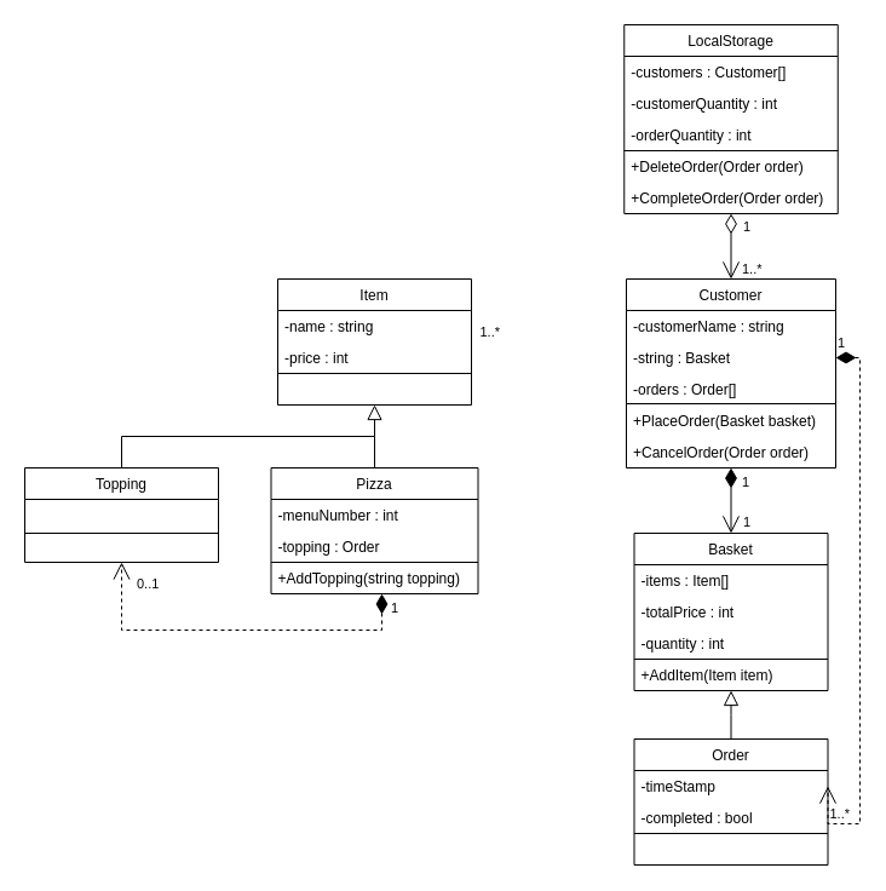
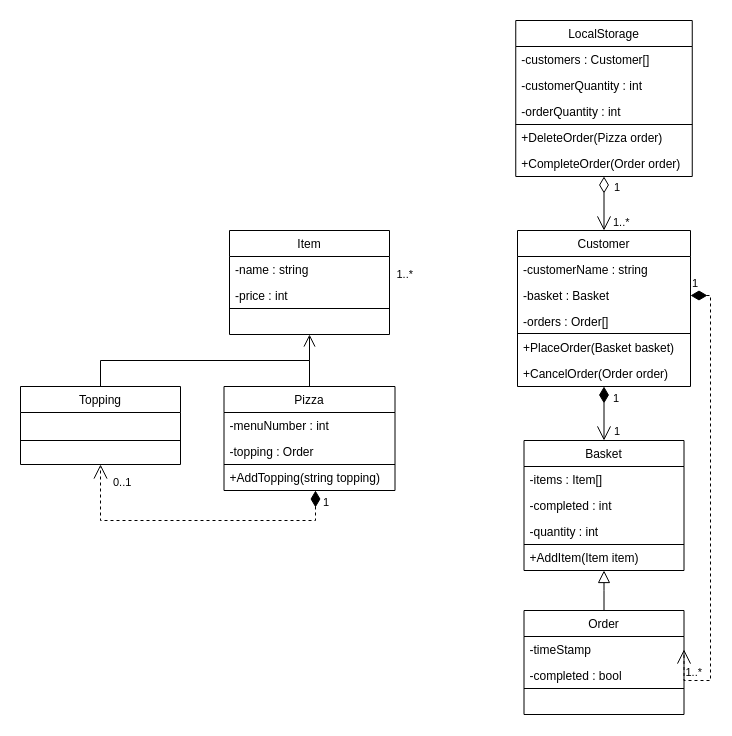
- <mxCell id="24" value="+DeleteOrder(Order order)" style="text;align=left;verticalAlign=top;spacingLeft=4;spacingRight=4;overflow=hidden;rotatable=0;points=[[0,0.5],[1,0.5]];portConstraint=eastwest;rounded=0;shadow=0;html=0;" vertex="1" parent="19"><mxGeometry y="104" width="176.5" height="26" as="geometry" /></mxCell>
+ <mxCell id="24" value="+DeleteOrder(Pizza order)" style="text;align=left;verticalAlign=top;spacingLeft=4;spacingRight=4;overflow=hidden;rotatable=0;points=[[0,0.5],[1,0.5]];portConstraint=eastwest;rounded=0;shadow=0;html=0;" vertex="1" parent="19"><mxGeometry y="104" width="176.5" height="26" as="geometry" /></mxCell>
- <mxCell id="28" value="-string : Basket" style="text;align=left;verticalAlign=top;spacingLeft=4;spacingRight=4;overflow=hidden;rotatable=0;points=[[0,0.5],[1,0.5]];portConstraint=eastwest;" vertex="1" parent="26"><mxGeometry y="52" width="173" height="26" as="geometry" /></mxCell>
+ <mxCell id="28" value="-basket : Basket" style="text;align=left;verticalAlign=top;spacingLeft=4;spacingRight=4;overflow=hidden;rotatable=0;points=[[0,0.5],[1,0.5]];portConstraint=eastwest;" vertex="1" parent="26"><mxGeometry y="52" width="173" height="26" as="geometry" /></mxCell>
- <mxCell id="16" value="" style="endArrow=block;endSize=10;endFill=0;shadow=0;strokeWidth=1;rounded=0;edgeStyle=elbowEdgeStyle;elbow=vertical;exitX=0.5;exitY=0;exitDx=0;exitDy=0;entryX=0.5;entryY=1;entryDx=0;entryDy=0;" edge="1" parent="1" source="2" target="13"><mxGeometry width="160" relative="1" as="geometry"><mxPoint x="474" y="360" as="sourcePoint" /><mxPoint x="309" y="300" as="targetPoint" /></mxGeometry></mxCell>
+ <mxCell id="16" value="" style="endArrow=open;endSize=10;endFill=0;shadow=0;strokeWidth=1;rounded=0;edgeStyle=elbowEdgeStyle;elbow=vertical;exitX=0.5;exitY=0;exitDx=0;exitDy=0;entryX=0.5;entryY=1;entryDx=0;entryDy=0;" edge="1" parent="1" source="2" target="13"><mxGeometry width="160" relative="1" as="geometry"><mxPoint x="474" y="360" as="sourcePoint" /><mxPoint x="309" y="300" as="targetPoint" /></mxGeometry></mxCell>
- <mxCell id="9" value="-totalPrice : int" style="text;align=left;verticalAlign=top;spacingLeft=4;spacingRight=4;overflow=hidden;rotatable=0;points=[[0,0.5],[1,0.5]];portConstraint=eastwest;rounded=0;shadow=0;html=0;" vertex="1" parent="7"><mxGeometry y="52" width="160" height="26" as="geometry" /></mxCell>
+ <mxCell id="9" value="-completed : int" style="text;align=left;verticalAlign=top;spacingLeft=4;spacingRight=4;overflow=hidden;rotatable=0;points=[[0,0.5],[1,0.5]];portConstraint=eastwest;rounded=0;shadow=0;html=0;" vertex="1" parent="7"><mxGeometry y="52" width="160" height="26" as="geometry" /></mxCell>
